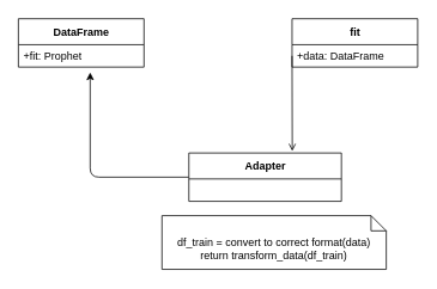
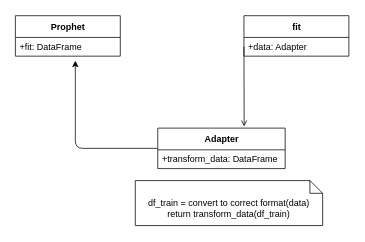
- <mxCell id="2" value="DataFrame" style="swimlane;fontStyle=1;align=center;verticalAlign=middle;childLayout=stackLayout;horizontal=1;startSize=29;horizontalStack=0;resizeParent=1;resizeParentMax=0;resizeLast=0;collapsible=0;marginBottom=0;html=1;" vertex="1" parent="1"><mxGeometry x="20" y="20" width="140" height="54" as="geometry" /></mxCell>
+ <mxCell id="2" value="Prophet" style="swimlane;fontStyle=1;align=center;verticalAlign=middle;childLayout=stackLayout;horizontal=1;startSize=29;horizontalStack=0;resizeParent=1;resizeParentMax=0;resizeLast=0;collapsible=0;marginBottom=0;html=1;" vertex="1" parent="1"><mxGeometry x="20" y="20" width="140" height="54" as="geometry" /></mxCell>
- <mxCell id="3" value="+fit: Prophet" style="text;html=1;strokeColor=none;fillColor=none;align=left;verticalAlign=middle;spacingLeft=4;spacingRight=4;overflow=hidden;rotatable=0;points=[[0,0.5],[1,0.5]];portConstraint=eastwest;" vertex="1" parent="2"><mxGeometry y="29" width="140" height="25" as="geometry" /></mxCell>
+ <mxCell id="3" value="+fit: DataFrame" style="text;html=1;strokeColor=none;fillColor=none;align=left;verticalAlign=middle;spacingLeft=4;spacingRight=4;overflow=hidden;rotatable=0;points=[[0,0.5],[1,0.5]];portConstraint=eastwest;" vertex="1" parent="2"><mxGeometry y="29" width="140" height="25" as="geometry" /></mxCell>
- <mxCell id="7" value="+data: DataFrame" style="text;html=1;strokeColor=none;fillColor=none;align=left;verticalAlign=middle;spacingLeft=4;spacingRight=4;overflow=hidden;rotatable=0;points=[[0,0.5],[1,0.5]];portConstraint=eastwest;" vertex="1" parent="6"><mxGeometry y="29" width="140" height="25" as="geometry" /></mxCell>
+ <mxCell id="7" value="+data: Adapter" style="text;html=1;strokeColor=none;fillColor=none;align=left;verticalAlign=middle;spacingLeft=4;spacingRight=4;overflow=hidden;rotatable=0;points=[[0,0.5],[1,0.5]];portConstraint=eastwest;" vertex="1" parent="6"><mxGeometry y="29" width="140" height="25" as="geometry" /></mxCell>
+ <mxCell id="10" value="+transform_data: DataFrame" style="text;html=1;strokeColor=none;fillColor=none;align=left;verticalAlign=middle;spacingLeft=4;spacingRight=4;overflow=hidden;rotatable=0;points=[[0,0.5],[1,0.5]];portConstraint=eastwest;" vertex="1" parent="1"><mxGeometry x="210" y="199" width="170" height="25" as="geometry" /></mxCell>
